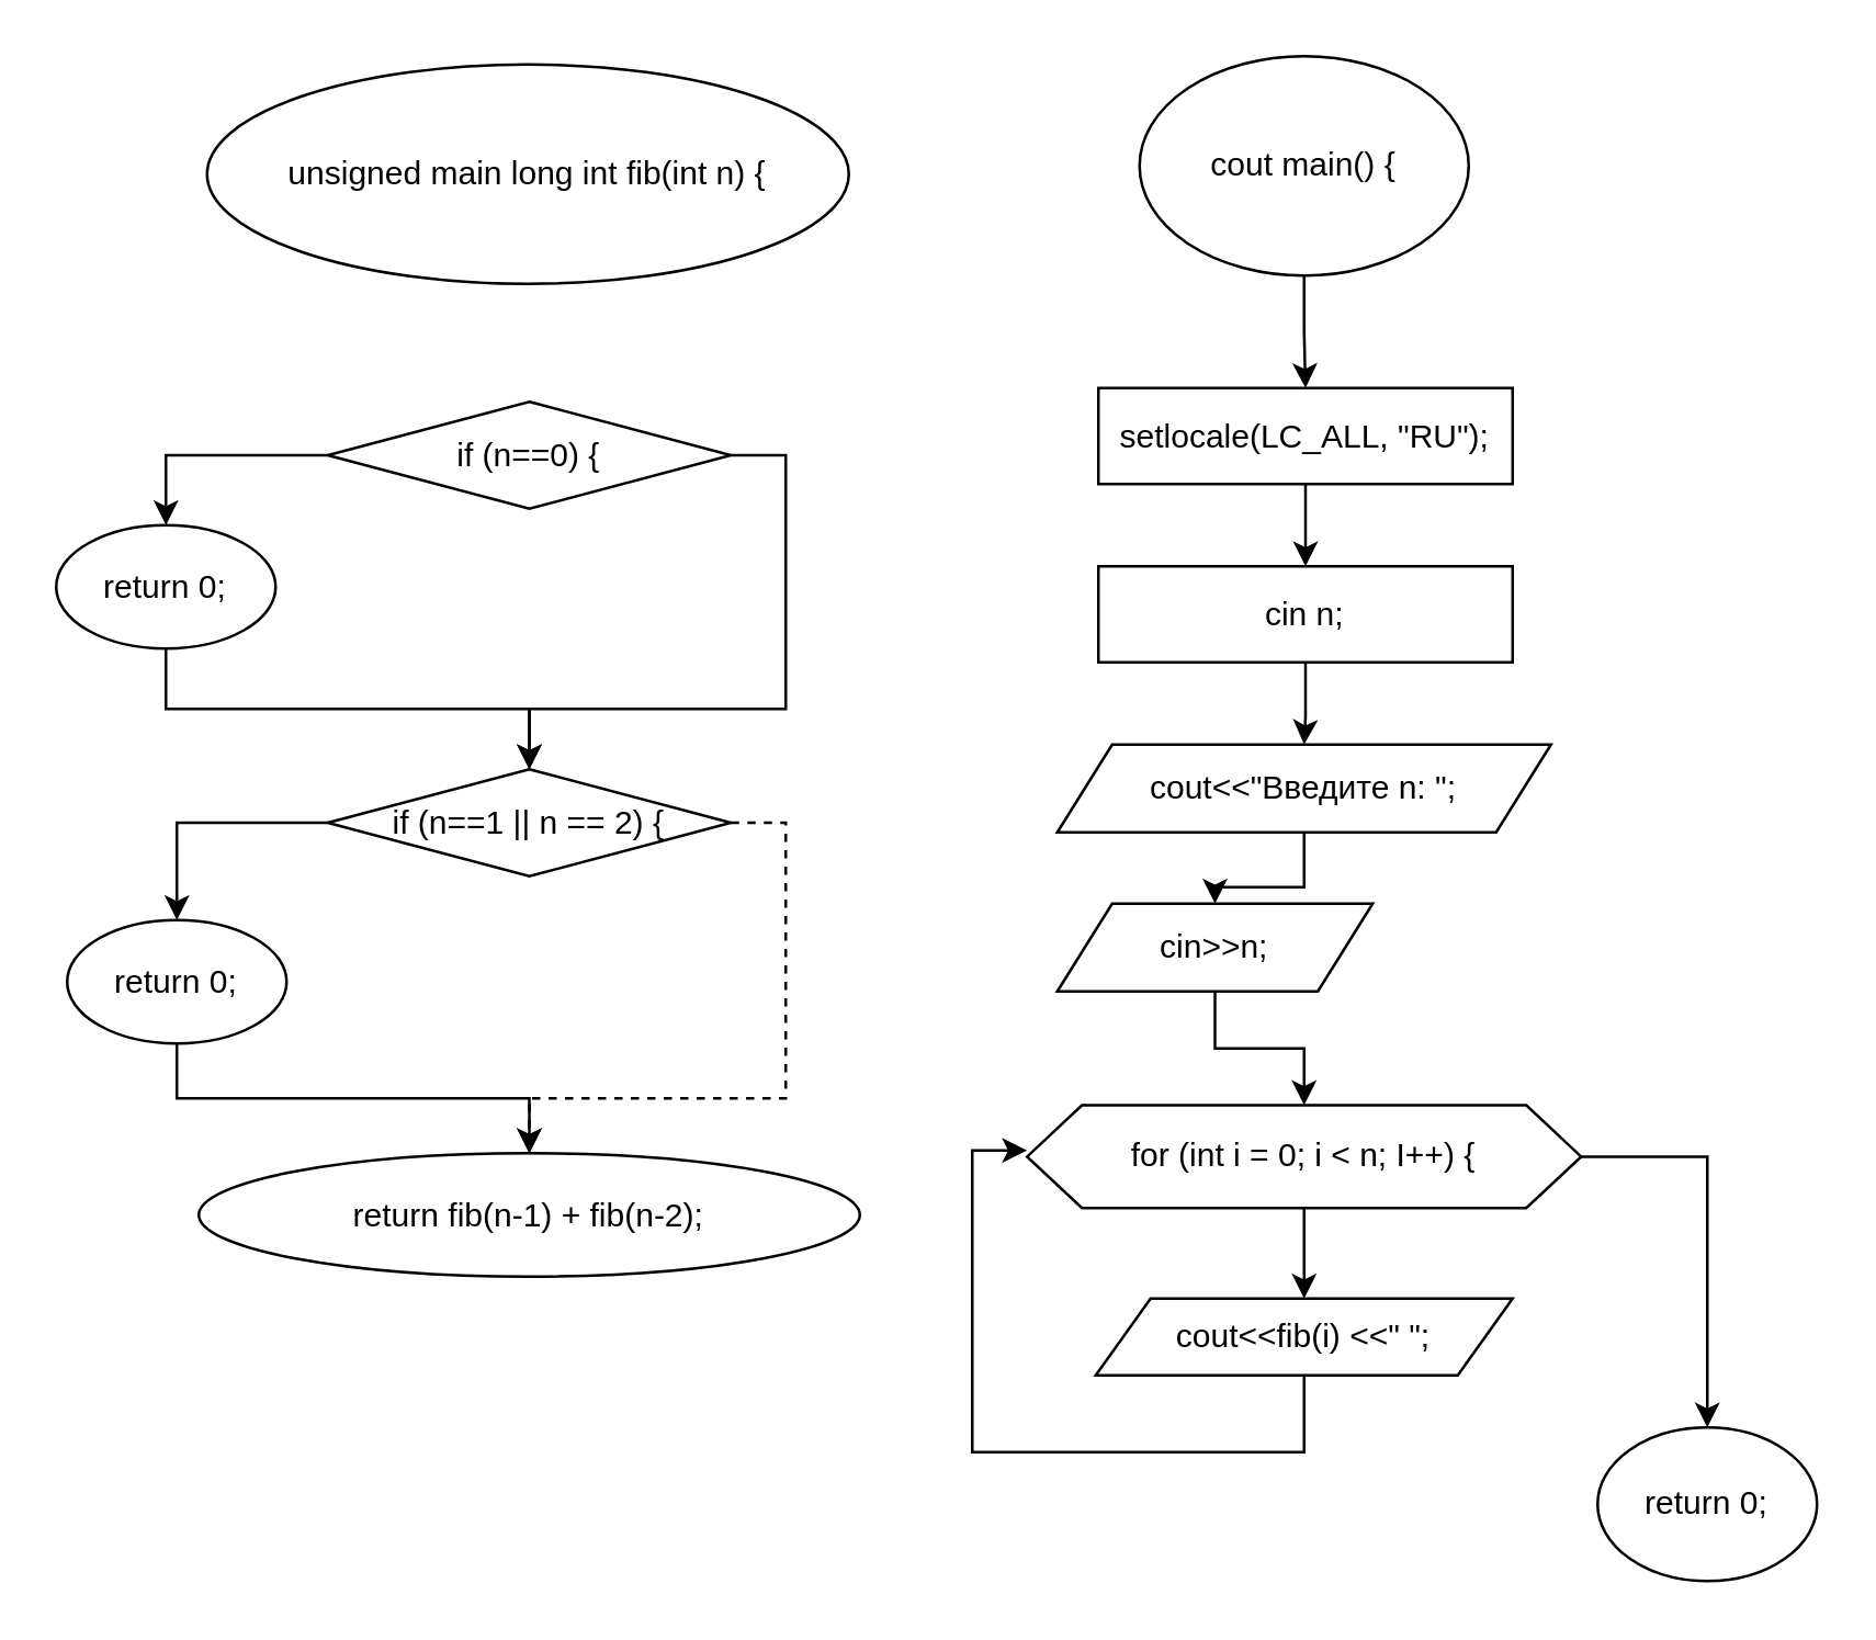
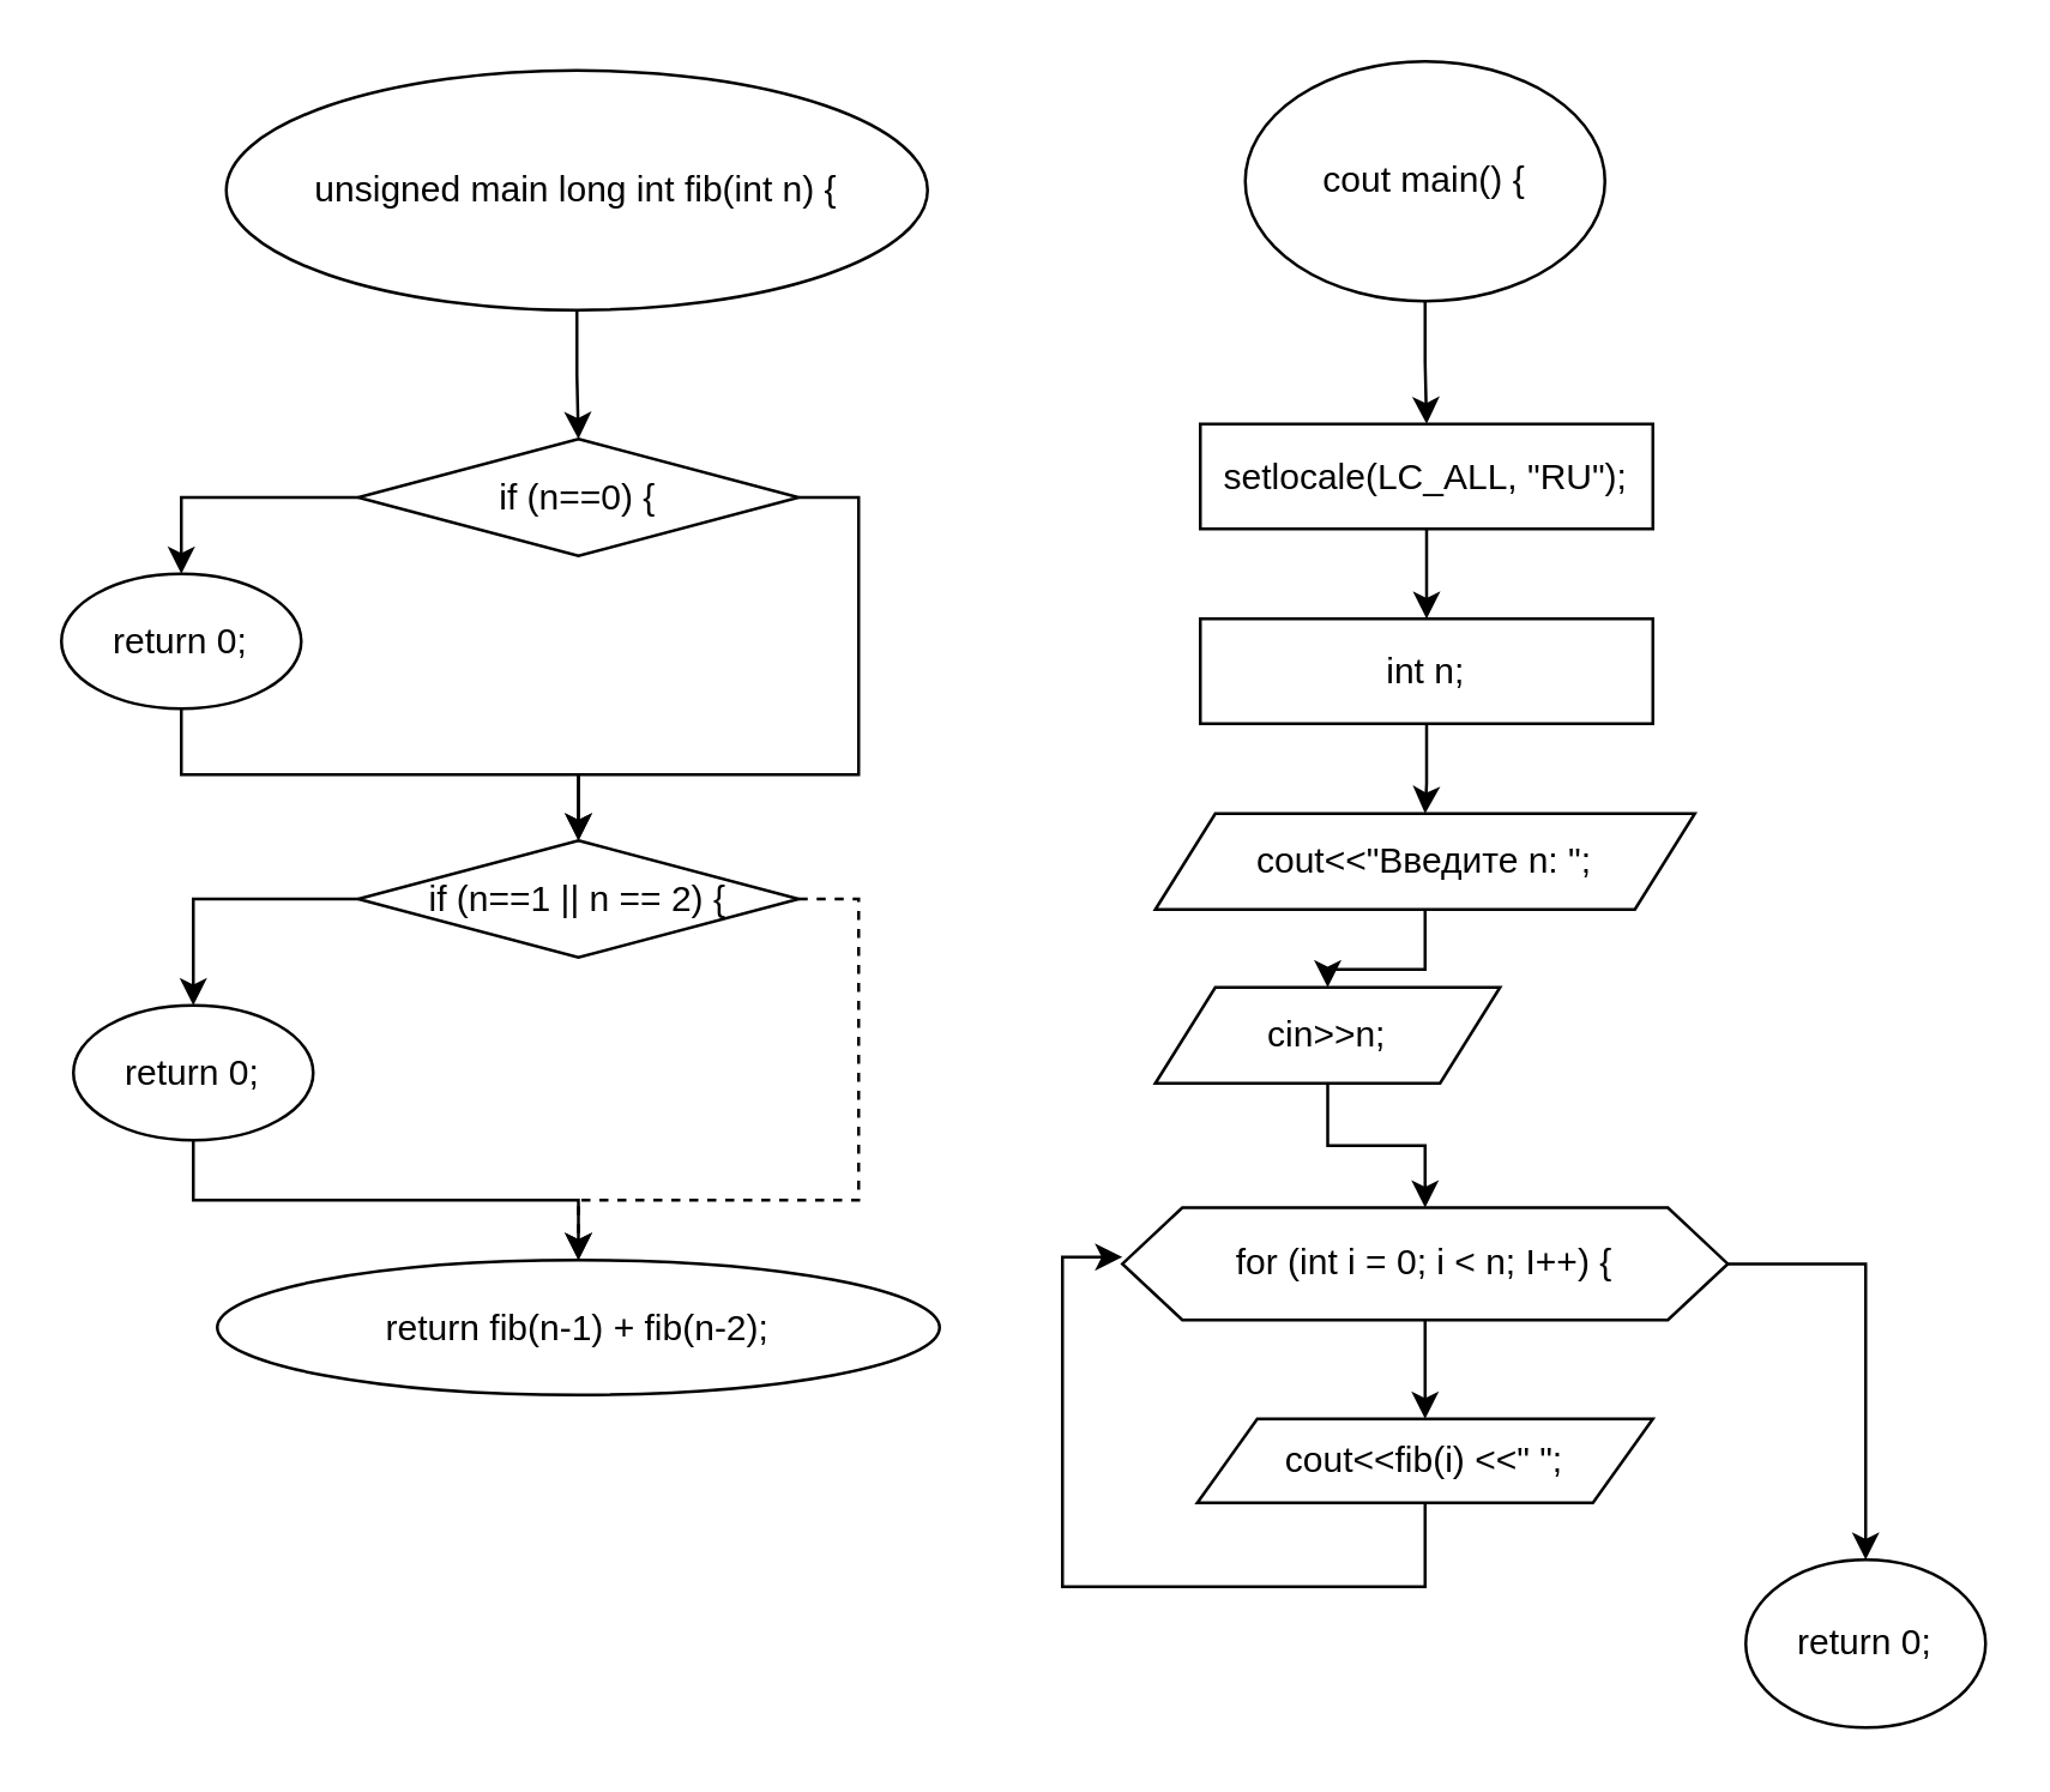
+ <mxCell id="2" value="" style="edgeStyle=orthogonalEdgeStyle;rounded=0;orthogonalLoop=1;jettySize=auto;html=1;" edge="1" parent="1" source="3" target="6"><mxGeometry relative="1" as="geometry" /></mxCell>
- <mxCell id="20" value="cin n;" style="whiteSpace=wrap;html=1;" vertex="1" parent="1"><mxGeometry x="400" y="206" width="151" height="35" as="geometry" /></mxCell>
+ <mxCell id="20" value="int n;" style="whiteSpace=wrap;html=1;" vertex="1" parent="1"><mxGeometry x="400" y="206" width="151" height="35" as="geometry" /></mxCell>
